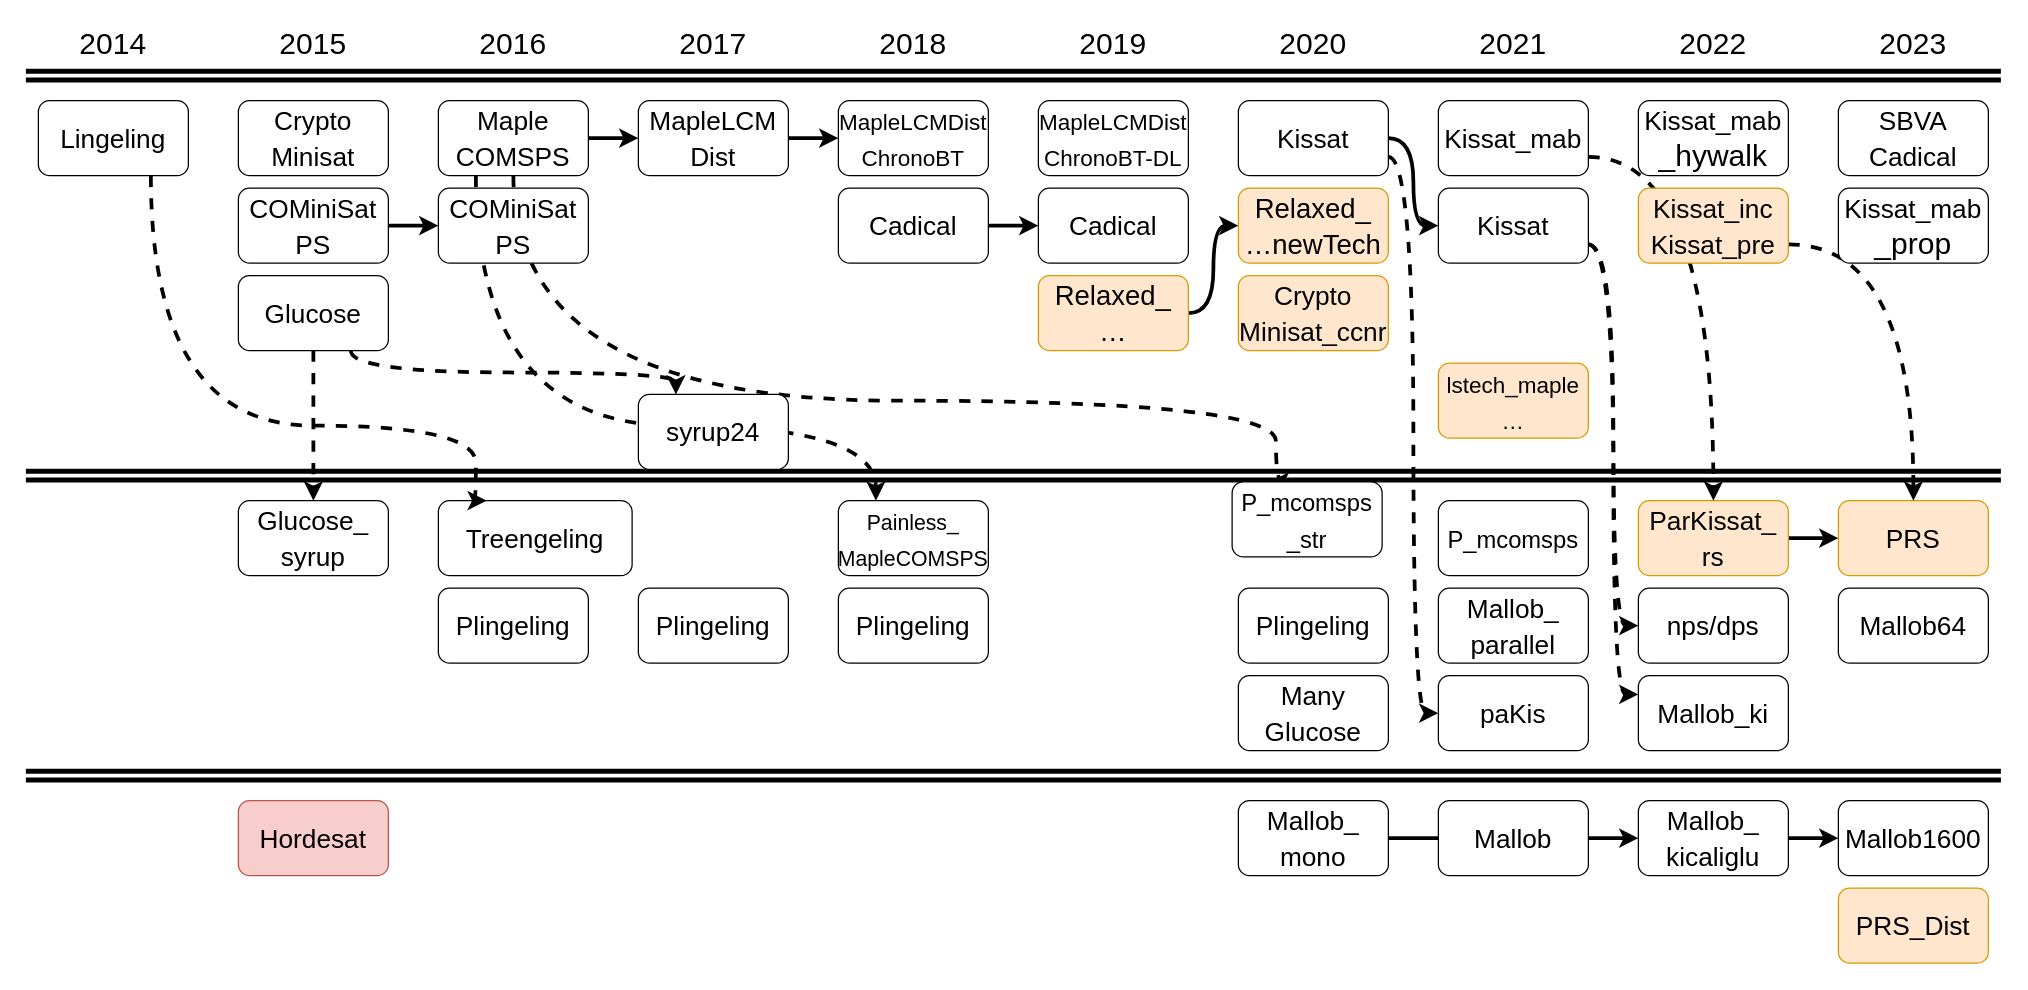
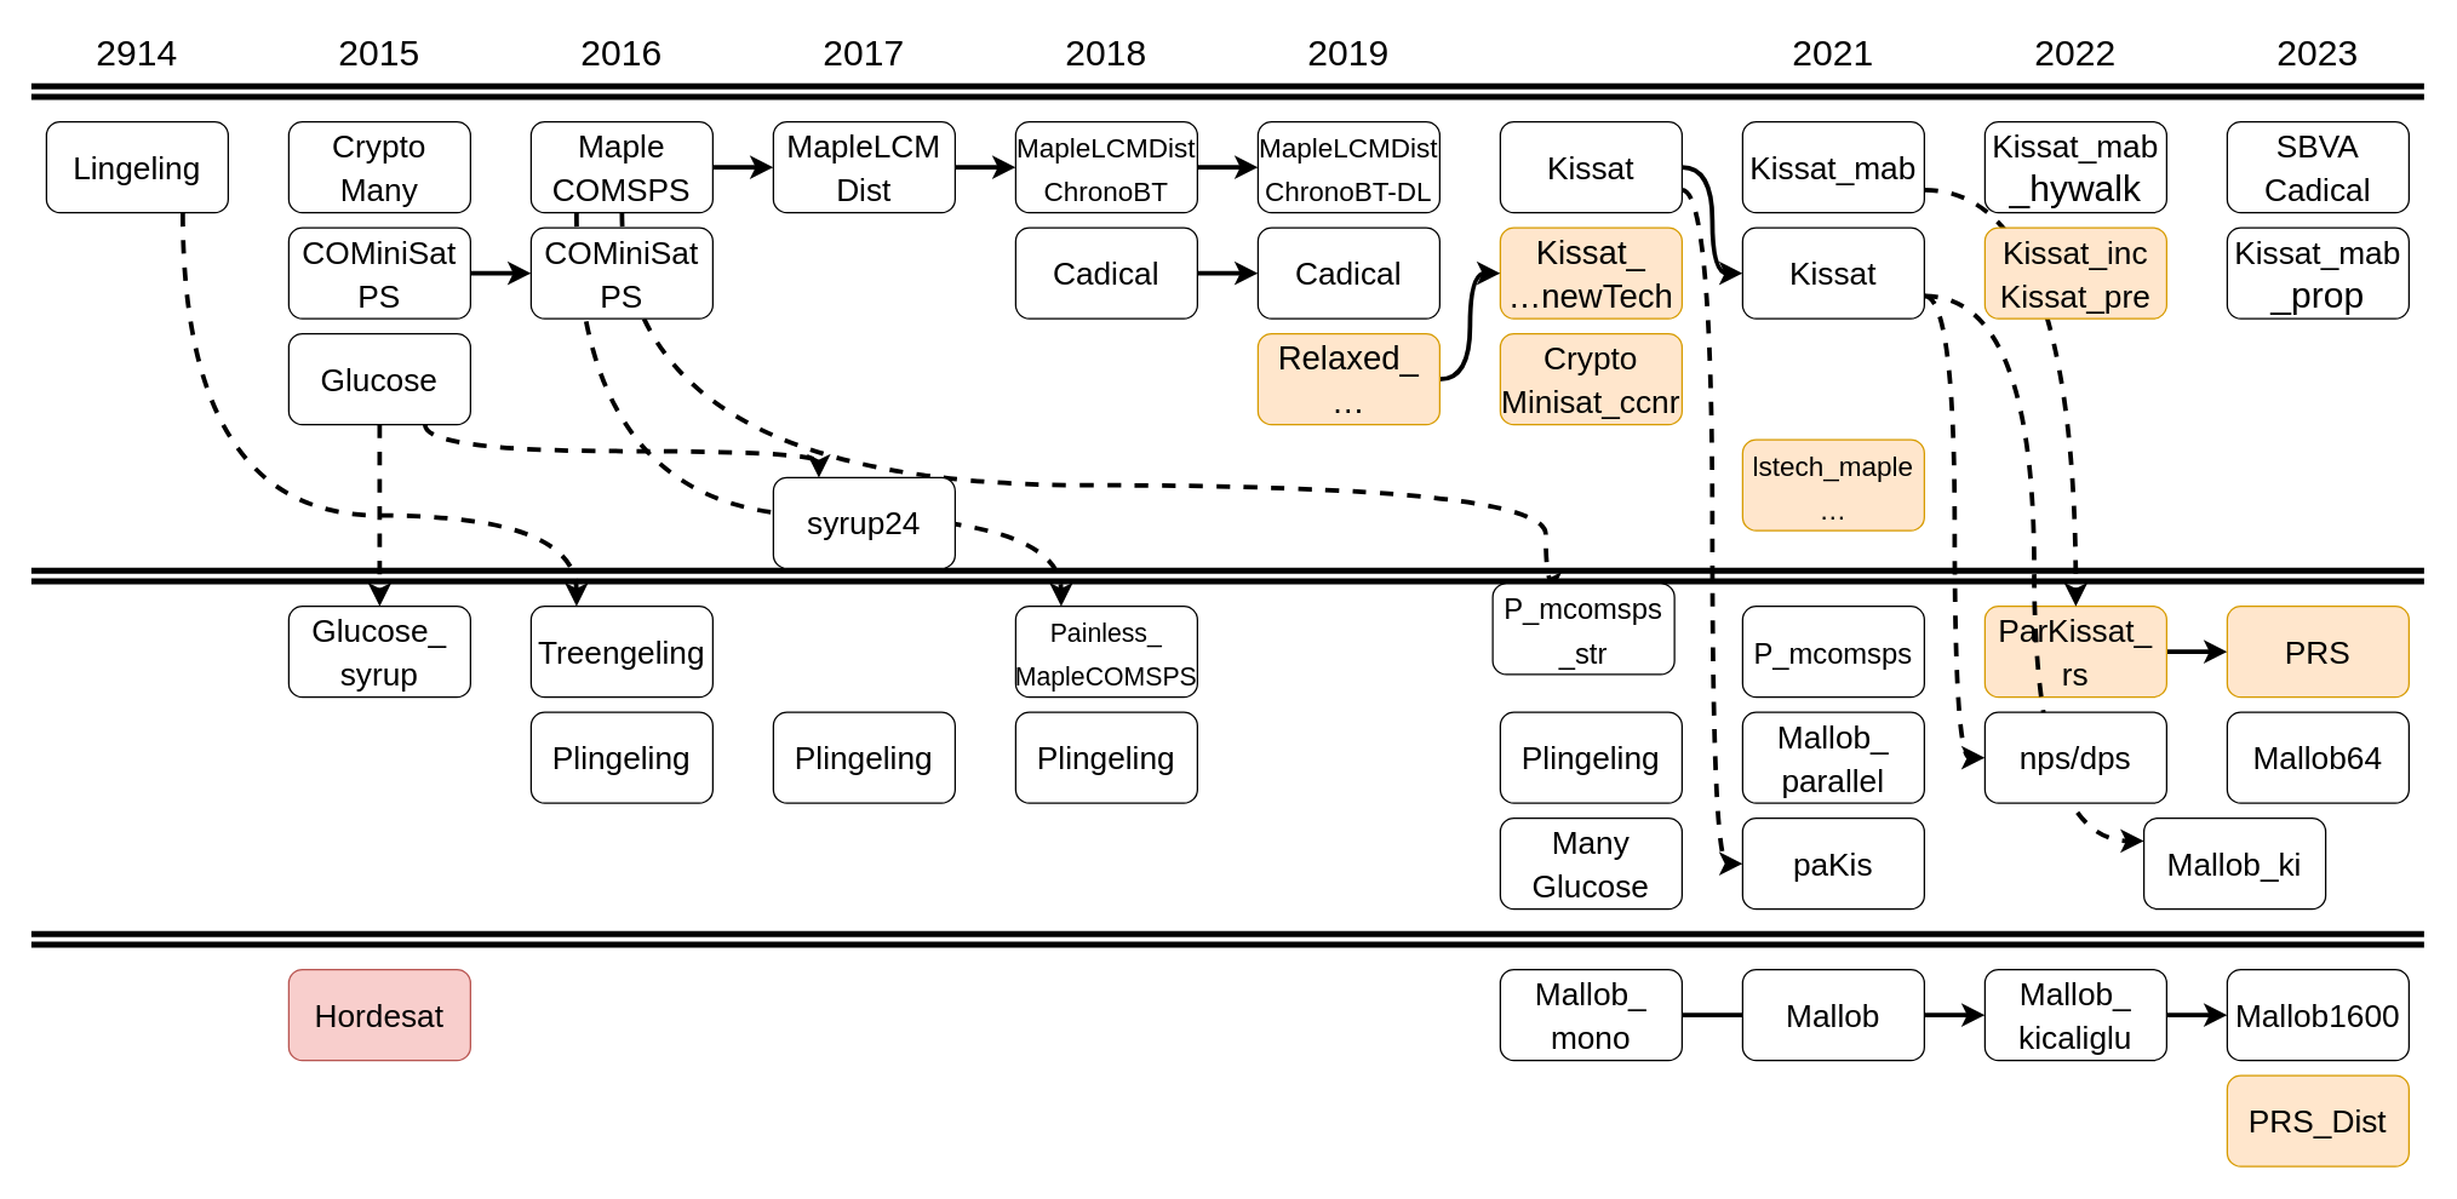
- <mxCell id="52" value="&lt;font style=&quot;font-size: 24px;&quot;&gt;2014&lt;/font&gt;" style="text;html=1;strokeColor=none;fillColor=none;align=center;verticalAlign=middle;whiteSpace=wrap;rounded=0;" vertex="1" parent="1"><mxGeometry x="50" y="20" width="80" height="30" as="geometry" /></mxCell>
+ <mxCell id="52" value="&lt;font style=&quot;font-size: 24px;&quot;&gt;2914&lt;/font&gt;" style="text;html=1;strokeColor=none;fillColor=none;align=center;verticalAlign=middle;whiteSpace=wrap;rounded=0;" vertex="1" parent="1"><mxGeometry x="50" y="20" width="80" height="30" as="geometry" /></mxCell>
- <mxCell id="16" value="&lt;font style=&quot;font-size: 24px;&quot;&gt;2020&lt;/font&gt;" style="text;html=1;strokeColor=none;fillColor=none;align=center;verticalAlign=middle;whiteSpace=wrap;rounded=0;" vertex="1" parent="1"><mxGeometry x="1010" y="20" width="80" height="30" as="geometry" /></mxCell>
- <mxCell id="43" value="&lt;font style=&quot;font-size: 21px;&quot;&gt;Crypto&lt;br&gt;Minisat&lt;br&gt;&lt;/font&gt;" style="rounded=1;whiteSpace=wrap;html=1;fontSize=24;" vertex="1" parent="1"><mxGeometry x="190" y="80" width="120" height="60" as="geometry" /></mxCell>
+ <mxCell id="43" value="&lt;font style=&quot;font-size: 21px;&quot;&gt;Crypto&lt;br&gt;Many&lt;br&gt;&lt;/font&gt;" style="rounded=1;whiteSpace=wrap;html=1;fontSize=24;" vertex="1" parent="1"><mxGeometry x="190" y="80" width="120" height="60" as="geometry" /></mxCell>
+ <mxCell id="30" style="edgeStyle=orthogonalEdgeStyle;curved=1;html=1;exitX=1;exitY=0.5;exitDx=0;exitDy=0;entryX=0;entryY=0.5;entryDx=0;entryDy=0;strokeWidth=3;fontFamily=Helvetica;fontSize=18;fillColor=#000000;" edge="1" parent="1" source="31" target="29"><mxGeometry relative="1" as="geometry" /></mxCell>
- <mxCell id="28" value="&lt;font style=&quot;&quot;&gt;&lt;font style=&quot;font-size: 22px;&quot;&gt;Relaxed_&lt;br&gt;…newTech&lt;/font&gt;&lt;br&gt;&lt;/font&gt;" style="rounded=1;whiteSpace=wrap;html=1;fontSize=24;fontFamily=Helvetica;fillColor=#ffe6cc;strokeColor=#d79b00;" vertex="1" parent="1"><mxGeometry x="990" y="150" width="120" height="60" as="geometry" /></mxCell>
+ <mxCell id="28" value="&lt;font style=&quot;&quot;&gt;&lt;font style=&quot;font-size: 22px;&quot;&gt;Kissat_&lt;br&gt;…newTech&lt;/font&gt;&lt;br&gt;&lt;/font&gt;" style="rounded=1;whiteSpace=wrap;html=1;fontSize=24;fontFamily=Helvetica;fillColor=#ffe6cc;strokeColor=#d79b00;" vertex="1" parent="1"><mxGeometry x="990" y="150" width="120" height="60" as="geometry" /></mxCell>
- <mxCell id="26" style="edgeStyle=orthogonalEdgeStyle;curved=1;html=1;exitX=1;exitY=0.75;exitDx=0;exitDy=0;entryX=0.5;entryY=0;entryDx=0;entryDy=0;dashed=1;strokeWidth=3;fontFamily=Helvetica;fontSize=17;fillColor=#000000;" edge="1" parent="1" source="27" target="19"><mxGeometry relative="1" as="geometry" /></mxCell>
- <mxCell id="50" value="&lt;font style=&quot;font-size: 21px;&quot;&gt;Treengeling&lt;br&gt;&lt;/font&gt;" style="rounded=1;whiteSpace=wrap;html=1;fontSize=24;" vertex="1" parent="1"><mxGeometry x="350" y="400" width="155" height="60" as="geometry" /></mxCell>
+ <mxCell id="50" value="&lt;font style=&quot;font-size: 21px;&quot;&gt;Treengeling&lt;br&gt;&lt;/font&gt;" style="rounded=1;whiteSpace=wrap;html=1;fontSize=24;" vertex="1" parent="1"><mxGeometry x="350" y="400" width="120" height="60" as="geometry" /></mxCell>
- <mxCell id="75" value="&lt;font style=&quot;&quot;&gt;&lt;font style=&quot;font-size: 21px;&quot;&gt;Mallob_ki&lt;/font&gt;&lt;br&gt;&lt;/font&gt;" style="rounded=1;whiteSpace=wrap;html=1;fontSize=24;" vertex="1" parent="1"><mxGeometry x="1310" y="540" width="120" height="60" as="geometry" /></mxCell>
+ <mxCell id="75" value="&lt;font style=&quot;&quot;&gt;&lt;font style=&quot;font-size: 21px;&quot;&gt;Mallob_ki&lt;/font&gt;&lt;br&gt;&lt;/font&gt;" style="rounded=1;whiteSpace=wrap;html=1;fontSize=24;" vertex="1" parent="1"><mxGeometry x="1415" y="540" width="120" height="60" as="geometry" /></mxCell>
